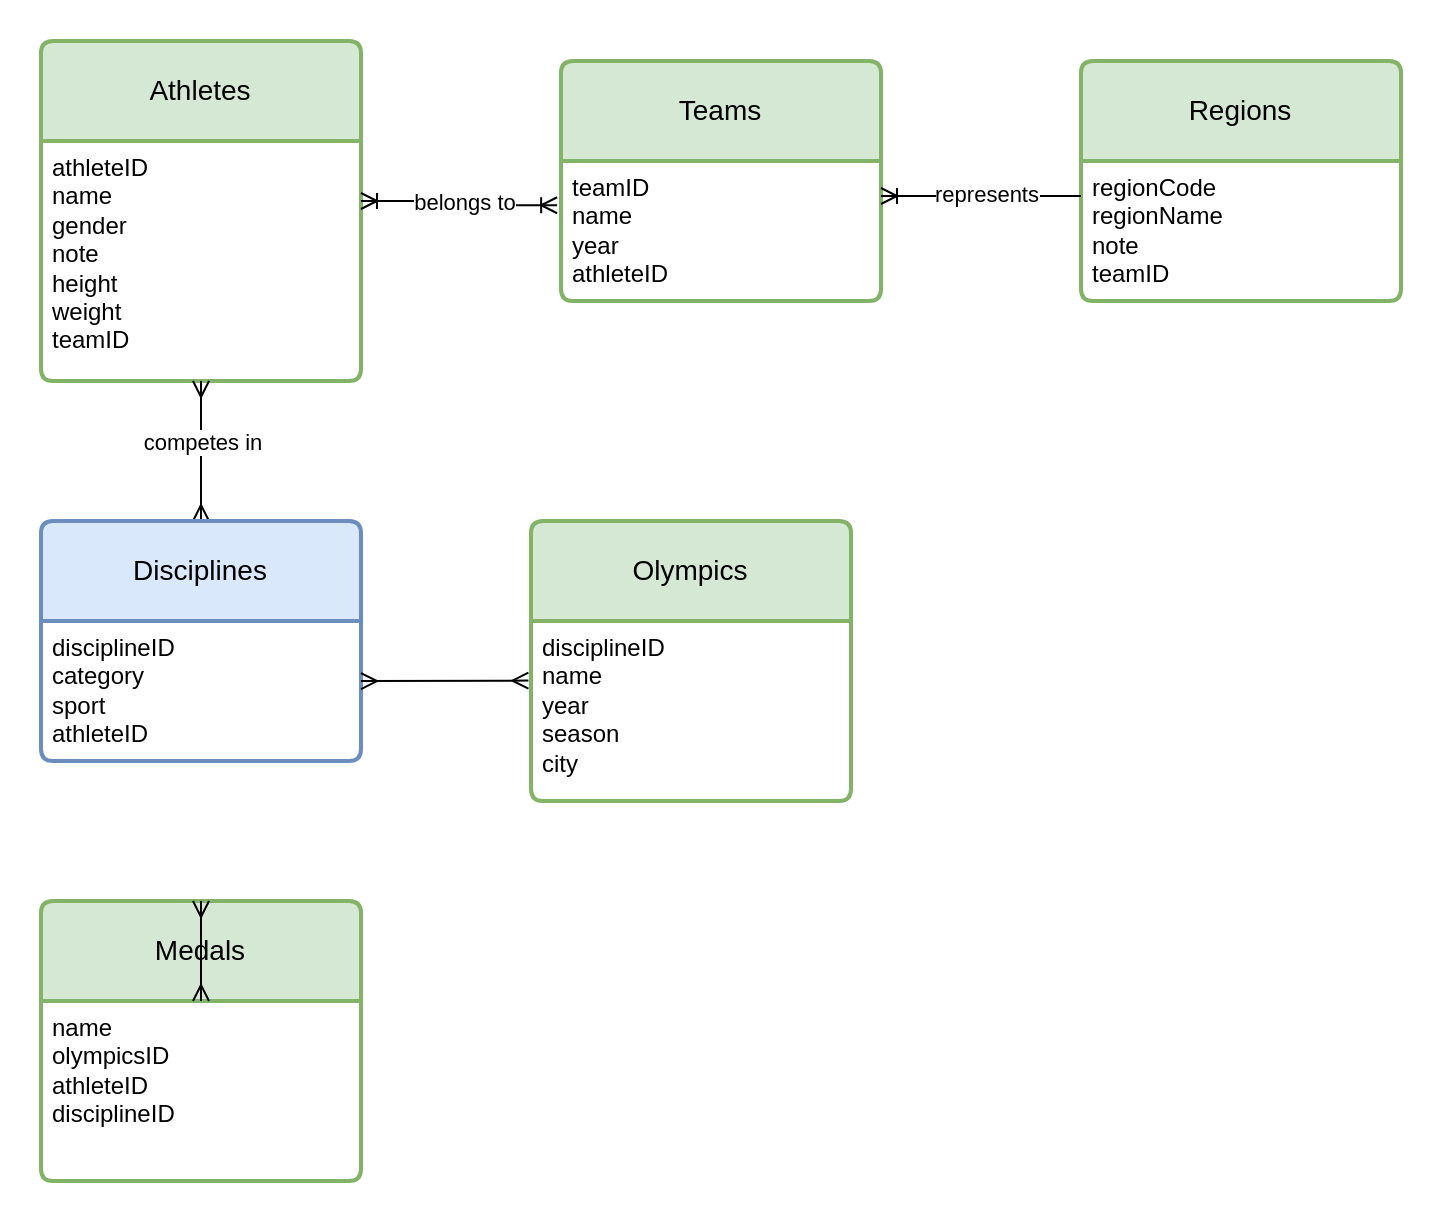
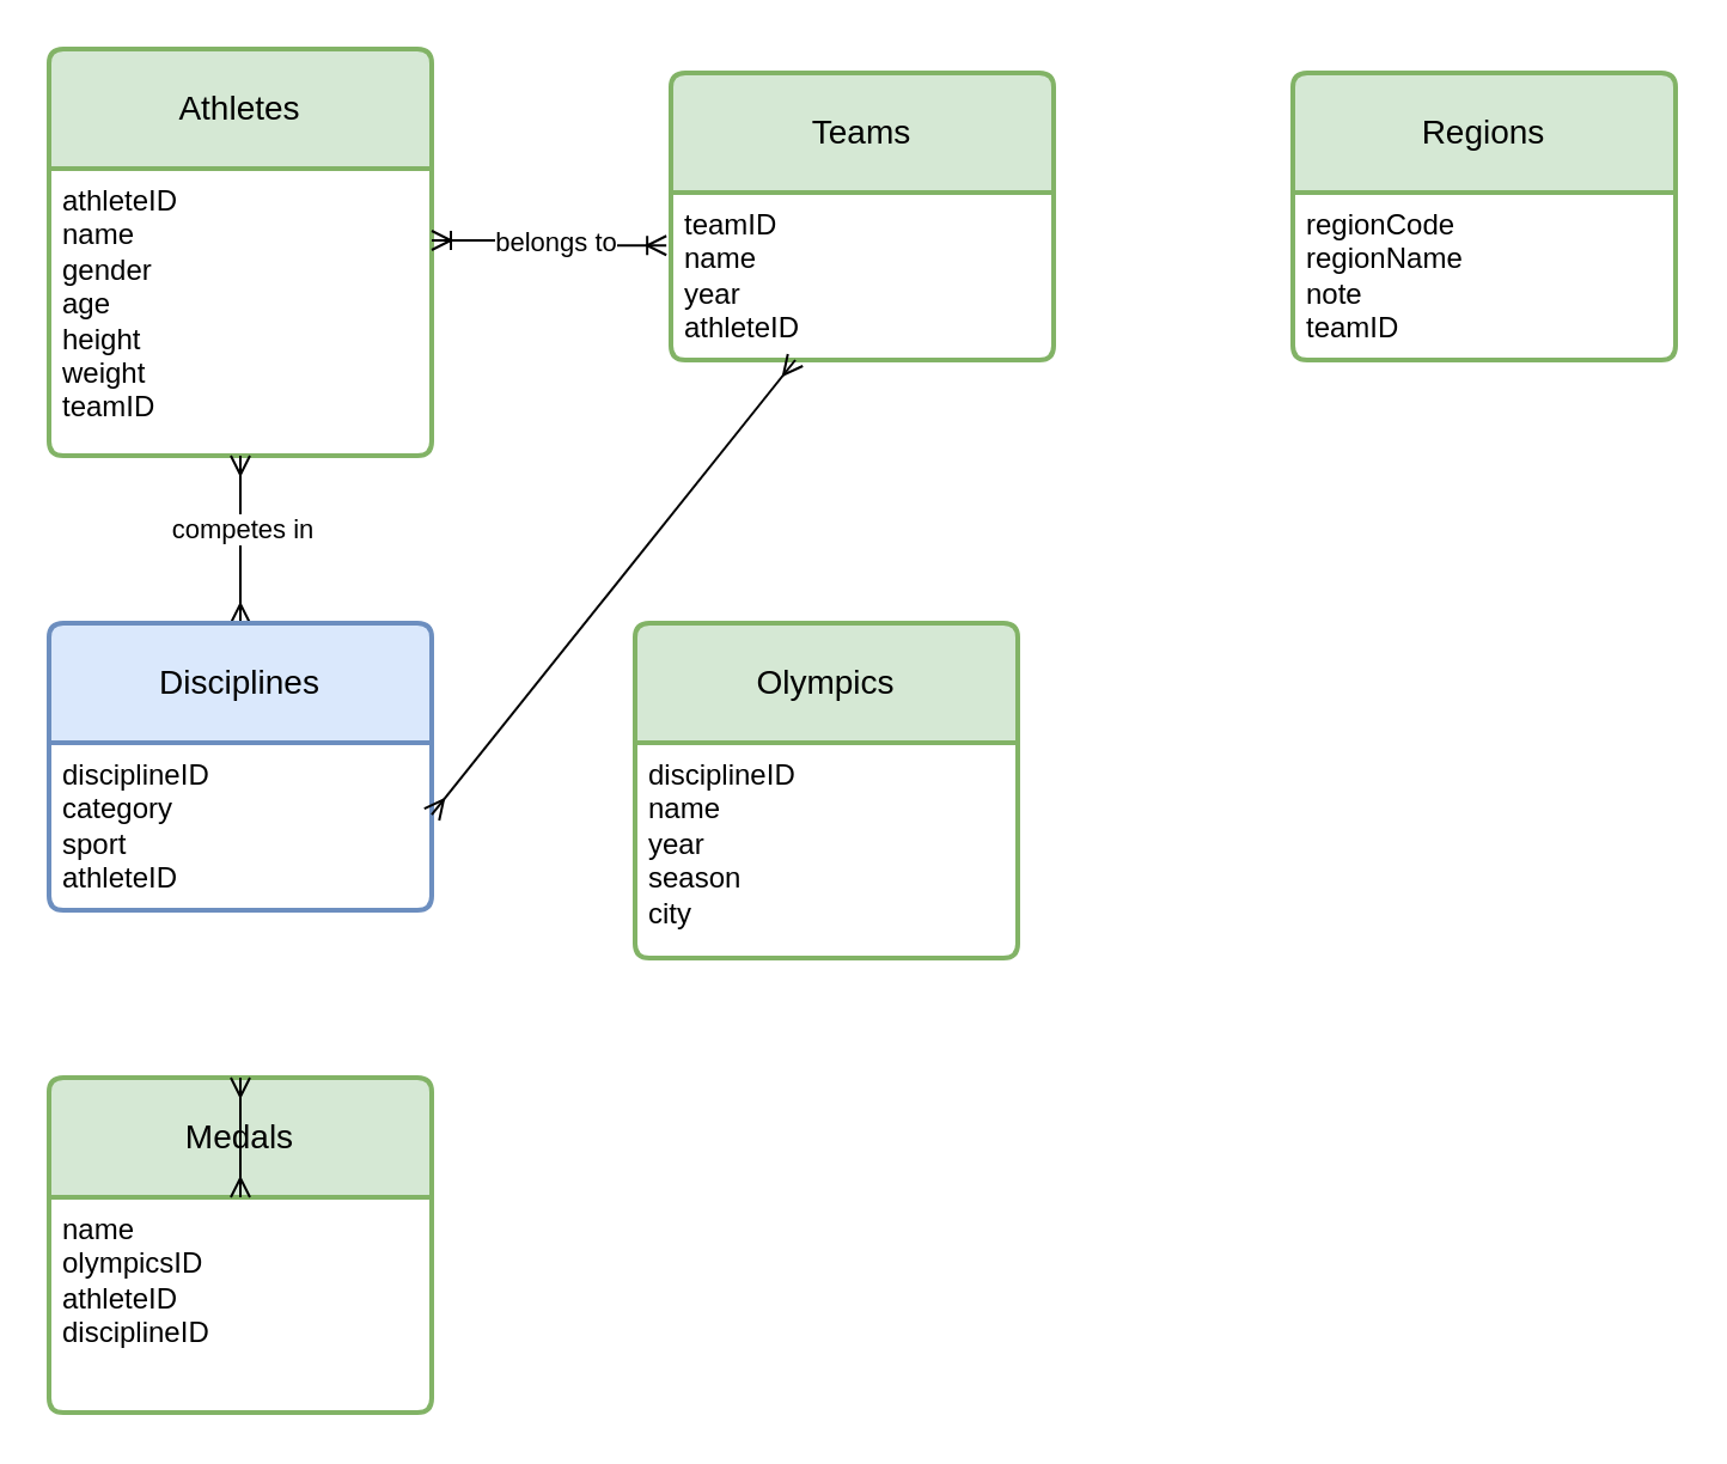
- <mxCell id="14" value="" style="edgeStyle=entityRelationEdgeStyle;fontSize=12;html=1;endArrow=ERoneToMany;rounded=0;exitX=0;exitY=0.25;exitDx=0;exitDy=0;entryX=1;entryY=0.25;entryDx=0;entryDy=0;" edge="1" parent="1" source="5" target="7"><mxGeometry width="100" height="100" relative="1" as="geometry"><mxPoint x="300" y="270" as="sourcePoint" /><mxPoint x="400" y="170" as="targetPoint" /></mxGeometry></mxCell>
- <mxCell id="15" value="represents" style="edgeLabel;html=1;align=center;verticalAlign=middle;resizable=0;points=[];" vertex="1" connectable="0" parent="14"><mxGeometry x="-0.036" y="-1" relative="1" as="geometry"><mxPoint as="offset" /></mxGeometry></mxCell>
- <mxCell id="3" value="athleteID&lt;br&gt;name&lt;br&gt;gender&lt;br&gt;note&lt;br&gt;height&lt;br&gt;weight&lt;br&gt;teamID" style="align=left;strokeColor=none;fillColor=none;spacingLeft=4;fontSize=12;verticalAlign=top;resizable=0;rotatable=0;part=1;html=1;" vertex="1" parent="2"><mxGeometry y="50" width="160" height="120" as="geometry" /></mxCell>
+ <mxCell id="3" value="athleteID&lt;br&gt;name&lt;br&gt;gender&lt;br&gt;age&lt;br&gt;height&lt;br&gt;weight&lt;br&gt;teamID" style="align=left;strokeColor=none;fillColor=none;spacingLeft=4;fontSize=12;verticalAlign=top;resizable=0;rotatable=0;part=1;html=1;" vertex="1" parent="2"><mxGeometry y="50" width="160" height="120" as="geometry" /></mxCell>
- <mxCell id="20" value="" style="fontSize=12;html=1;endArrow=ERmany;startArrow=ERmany;rounded=0;exitX=1;exitY=0.429;exitDx=0;exitDy=0;exitPerimeter=0;entryX=-0.008;entryY=0.331;entryDx=0;entryDy=0;entryPerimeter=0;" edge="1" parent="1" source="19" target="11"><mxGeometry width="100" height="100" relative="1" as="geometry"><mxPoint x="200" y="340" as="sourcePoint" /><mxPoint x="240" y="330" as="targetPoint" /></mxGeometry></mxCell>
+ <mxCell id="20" value="" style="fontSize=12;html=1;endArrow=ERmany;startArrow=ERmany;rounded=0;exitX=1;exitY=0.429;exitDx=0;exitDy=0;exitPerimeter=0;" edge="1" parent="1" source="19" target="7"><mxGeometry width="100" height="100" relative="1" as="geometry"><mxPoint x="200" y="340" as="sourcePoint" /><mxPoint x="240" y="330" as="targetPoint" /></mxGeometry></mxCell>
